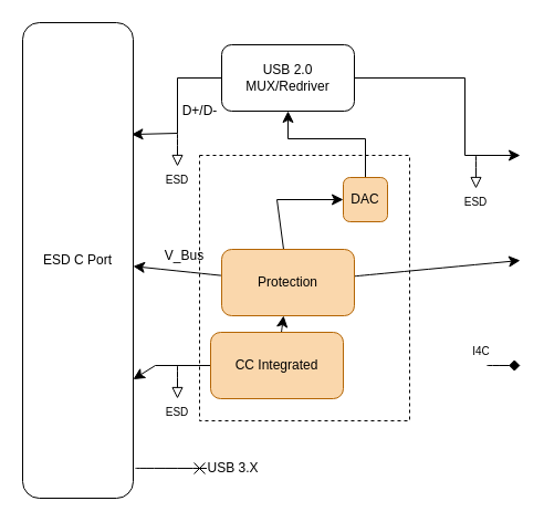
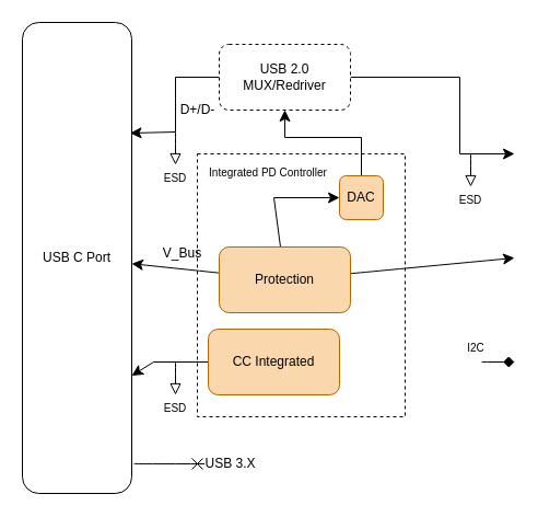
- <mxCell id="5" value="USB 2.0 MUX/Redriver" style="rounded=1;whiteSpace=wrap;html=1;" vertex="1" parent="1"><mxGeometry x="200" y="40" width="120" height="60" as="geometry" /></mxCell>
+ <mxCell id="5" value="USB 2.0 MUX/Redriver" style="rounded=1;whiteSpace=wrap;html=1;dashed=1;" vertex="1" parent="1"><mxGeometry x="200" y="40" width="120" height="60" as="geometry" /></mxCell>
+ <mxCell id="27" value="&lt;font style=&quot;font-size: 10px;&quot;&gt;Integrated PD Controller&lt;/font&gt;" style="text;html=1;align=center;verticalAlign=middle;whiteSpace=wrap;rounded=0;fontSize=16;" vertex="1" parent="1"><mxGeometry x="190" y="140" width="110" height="30" as="geometry" /></mxCell>
- <mxCell id="2" value="ESD C Port" style="rounded=1;whiteSpace=wrap;html=1;" vertex="1" parent="1"><mxGeometry x="20" y="20" width="100" height="430" as="geometry" /></mxCell>
+ <mxCell id="2" value="USB C Port" style="rounded=1;whiteSpace=wrap;html=1;" vertex="1" parent="1"><mxGeometry x="20" y="20" width="100" height="430" as="geometry" /></mxCell>
- <mxCell id="12" style="edgeStyle=none;curved=1;rounded=0;orthogonalLoop=1;jettySize=auto;html=1;fontSize=12;startSize=8;endSize=8;" edge="1" parent="1" source="13" target="10"><mxGeometry relative="1" as="geometry" /></mxCell>
- <mxCell id="25" value="&lt;font style=&quot;font-size: 10px;&quot;&gt;I4C&lt;/font&gt;" style="text;html=1;align=center;verticalAlign=middle;whiteSpace=wrap;rounded=0;fontSize=16;" vertex="1" parent="1"><mxGeometry x="420" y="300" width="30" height="30" as="geometry" /></mxCell>
+ <mxCell id="25" value="&lt;font style=&quot;font-size: 10px;&quot;&gt;I2C&lt;/font&gt;" style="text;html=1;align=center;verticalAlign=middle;whiteSpace=wrap;rounded=0;fontSize=16;" vertex="1" parent="1"><mxGeometry x="420" y="300" width="30" height="30" as="geometry" /></mxCell>
